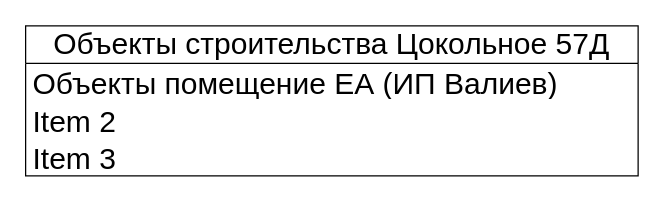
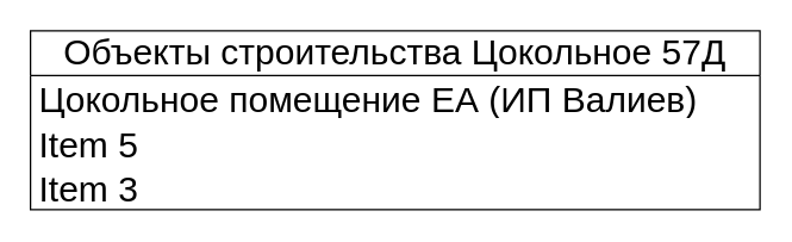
- <mxCell id="3" value="Объекты помещение ЕА (ИП Валиев)" style="text;strokeColor=none;fillColor=none;align=left;verticalAlign=middle;spacingLeft=4;spacingRight=4;overflow=hidden;points=[[0,0.5],[1,0.5]];portConstraint=eastwest;rotatable=0;whiteSpace=wrap;html=1;fontSize=24;movable=0;resizable=0;deletable=0;editable=0;locked=1;connectable=0;" parent="2" vertex="1"><mxGeometry y="30" width="490" height="30" as="geometry" /></mxCell>
+ <mxCell id="3" value="Цокольное помещение ЕА (ИП Валиев)" style="text;strokeColor=none;fillColor=none;align=left;verticalAlign=middle;spacingLeft=4;spacingRight=4;overflow=hidden;points=[[0,0.5],[1,0.5]];portConstraint=eastwest;rotatable=0;whiteSpace=wrap;html=1;fontSize=24;movable=0;resizable=0;deletable=0;editable=0;locked=1;connectable=0;" parent="2" vertex="1"><mxGeometry y="30" width="490" height="30" as="geometry" /></mxCell>
- <mxCell id="4" value="Item 2" style="text;strokeColor=none;fillColor=none;align=left;verticalAlign=middle;spacingLeft=4;spacingRight=4;overflow=hidden;points=[[0,0.5],[1,0.5]];portConstraint=eastwest;rotatable=0;whiteSpace=wrap;html=1;fontSize=24;" parent="2" vertex="1"><mxGeometry y="60" width="490" height="30" as="geometry" /></mxCell>
+ <mxCell id="4" value="Item 5" style="text;strokeColor=none;fillColor=none;align=left;verticalAlign=middle;spacingLeft=4;spacingRight=4;overflow=hidden;points=[[0,0.5],[1,0.5]];portConstraint=eastwest;rotatable=0;whiteSpace=wrap;html=1;fontSize=24;" parent="2" vertex="1"><mxGeometry y="60" width="490" height="30" as="geometry" /></mxCell>
